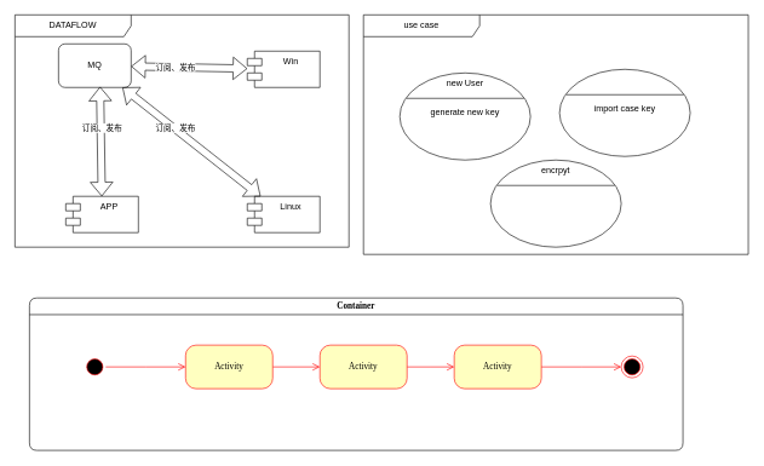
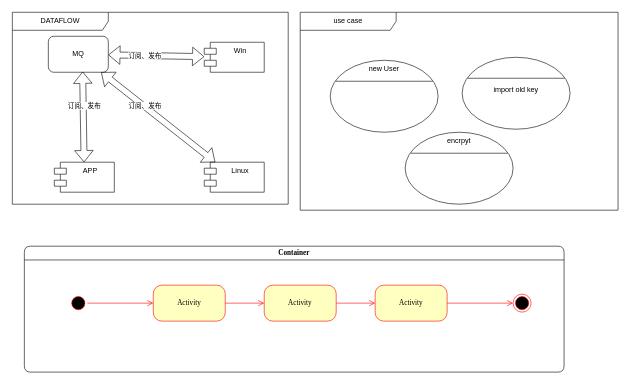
- <mxCell id="30" value="import case key" style="text;html=1;align=center;verticalAlign=middle;rotatable=0;fillColor=none;strokeColor=none;whiteSpace=wrap;" vertex="1" parent="28"><mxGeometry y="40" width="180" height="30" as="geometry" /></mxCell>
+ <mxCell id="30" value="import old key" style="text;html=1;align=center;verticalAlign=middle;rotatable=0;fillColor=none;strokeColor=none;whiteSpace=wrap;" vertex="1" parent="28"><mxGeometry y="40" width="180" height="30" as="geometry" /></mxCell>
- <mxCell id="27" value="generate new key" style="text;html=1;align=center;verticalAlign=middle;rotatable=0;fillColor=none;strokeColor=none;whiteSpace=wrap;" vertex="1" parent="24"><mxGeometry y="40" width="180" height="30" as="geometry" /></mxCell>
